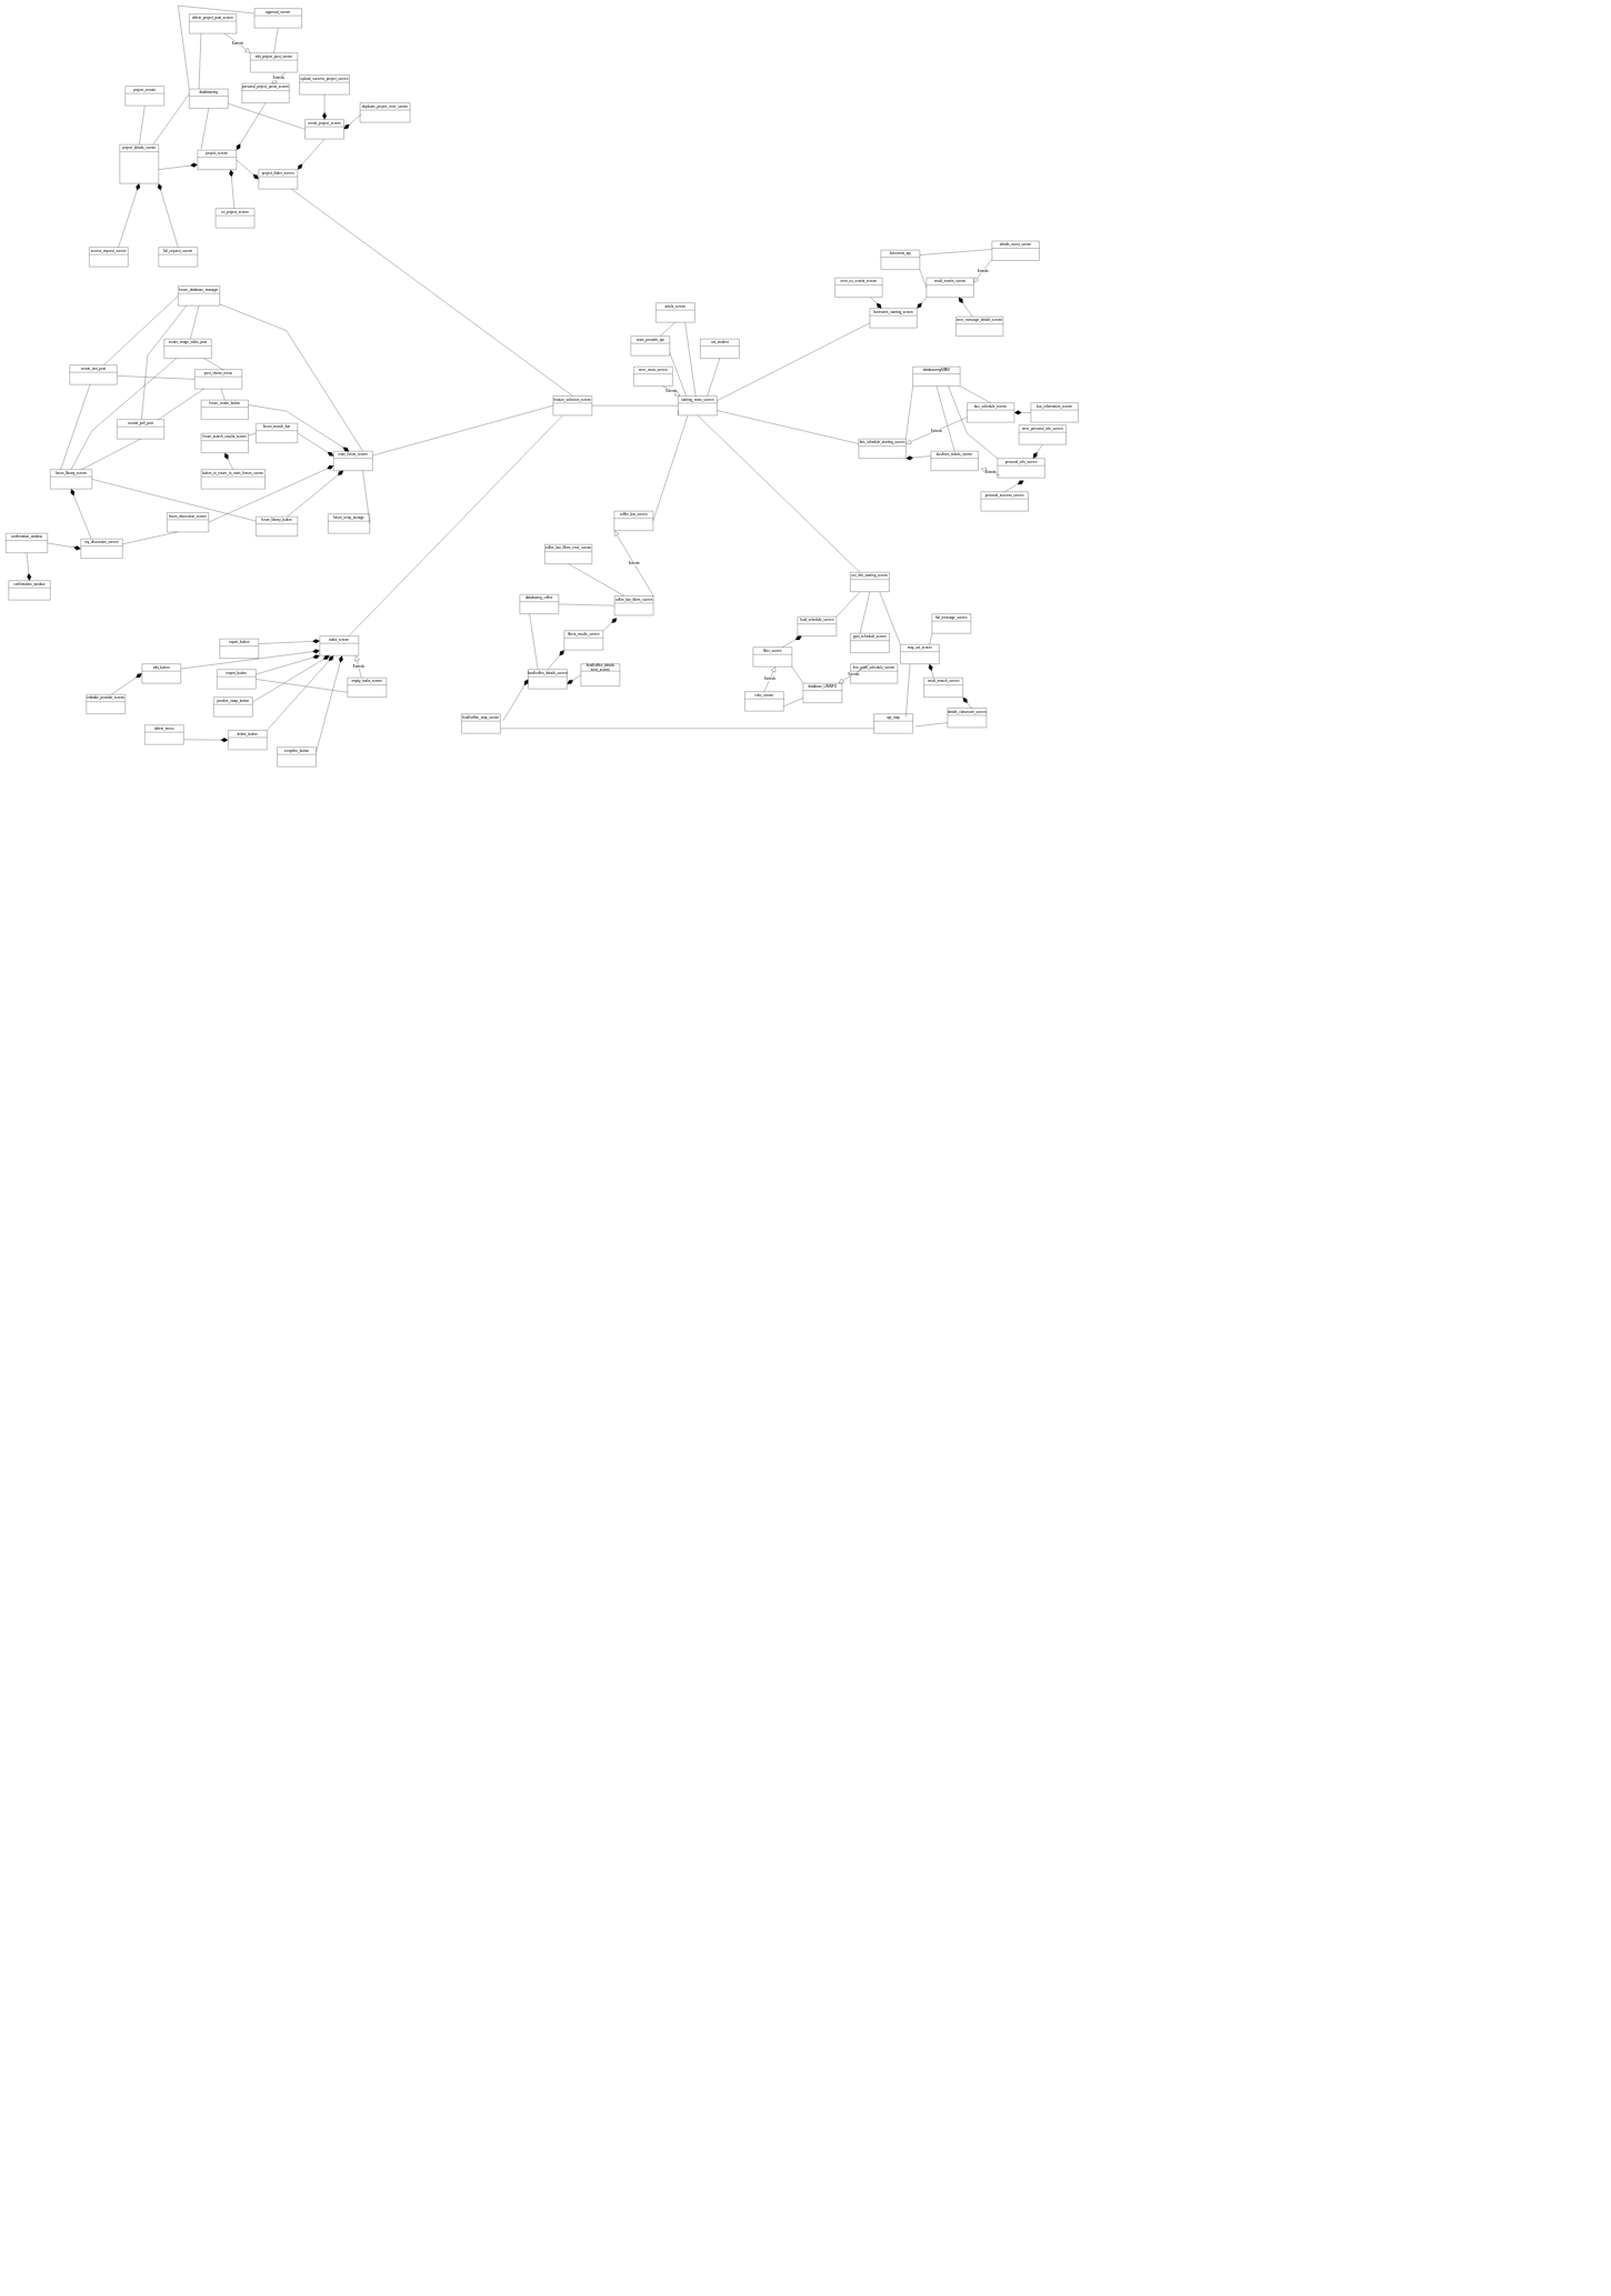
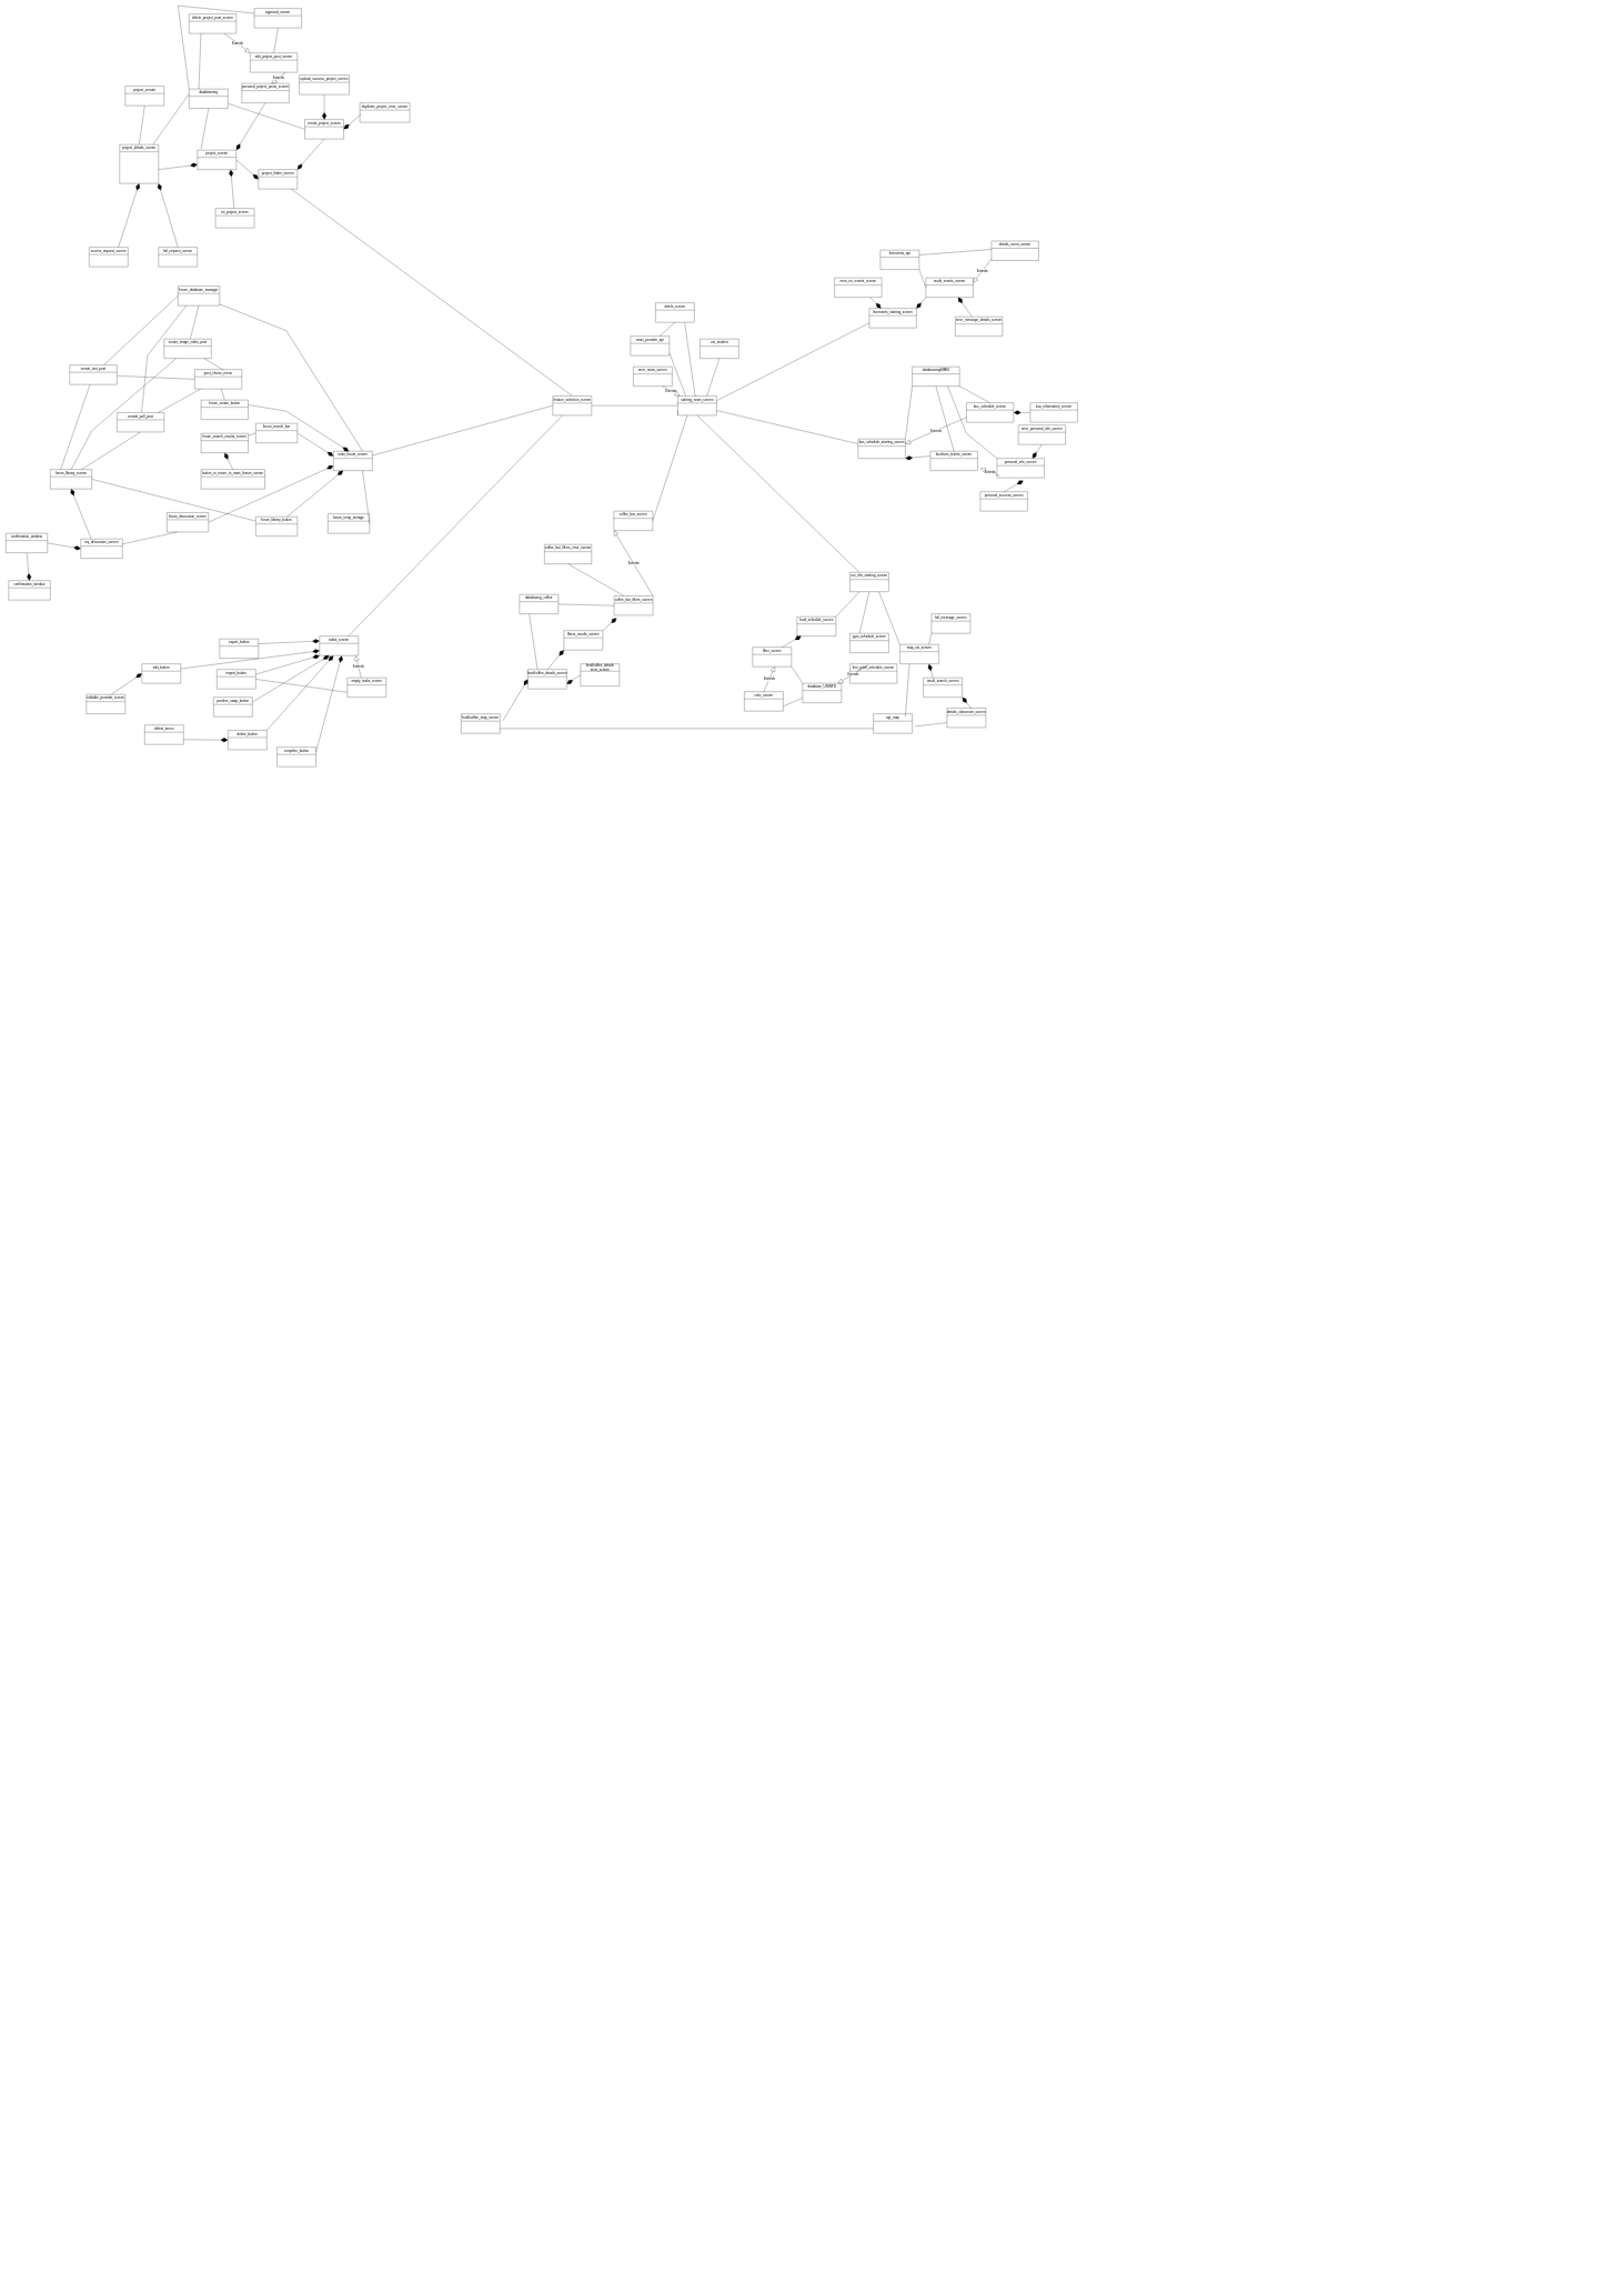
- <mxCell id="221" value="createt_poll_post" style="swimlane;fontStyle=0;childLayout=stackLayout;horizontal=1;startSize=26;fillColor=none;horizontalStack=0;resizeParent=1;resizeParentMax=0;resizeLast=0;collapsible=1;marginBottom=0;whiteSpace=wrap;html=1;" vertex="1" parent="1"><mxGeometry x="420" y="1510" width="170" height="70" as="geometry" /></mxCell>
+ <mxCell id="221" value="createt_poll_post" style="swimlane;fontStyle=0;childLayout=stackLayout;horizontal=1;startSize=26;fillColor=none;horizontalStack=0;resizeParent=1;resizeParentMax=0;resizeLast=0;collapsible=1;marginBottom=0;whiteSpace=wrap;html=1;" vertex="1" parent="1"><mxGeometry x="420" y="1485" width="170" height="70" as="geometry" /></mxCell>
